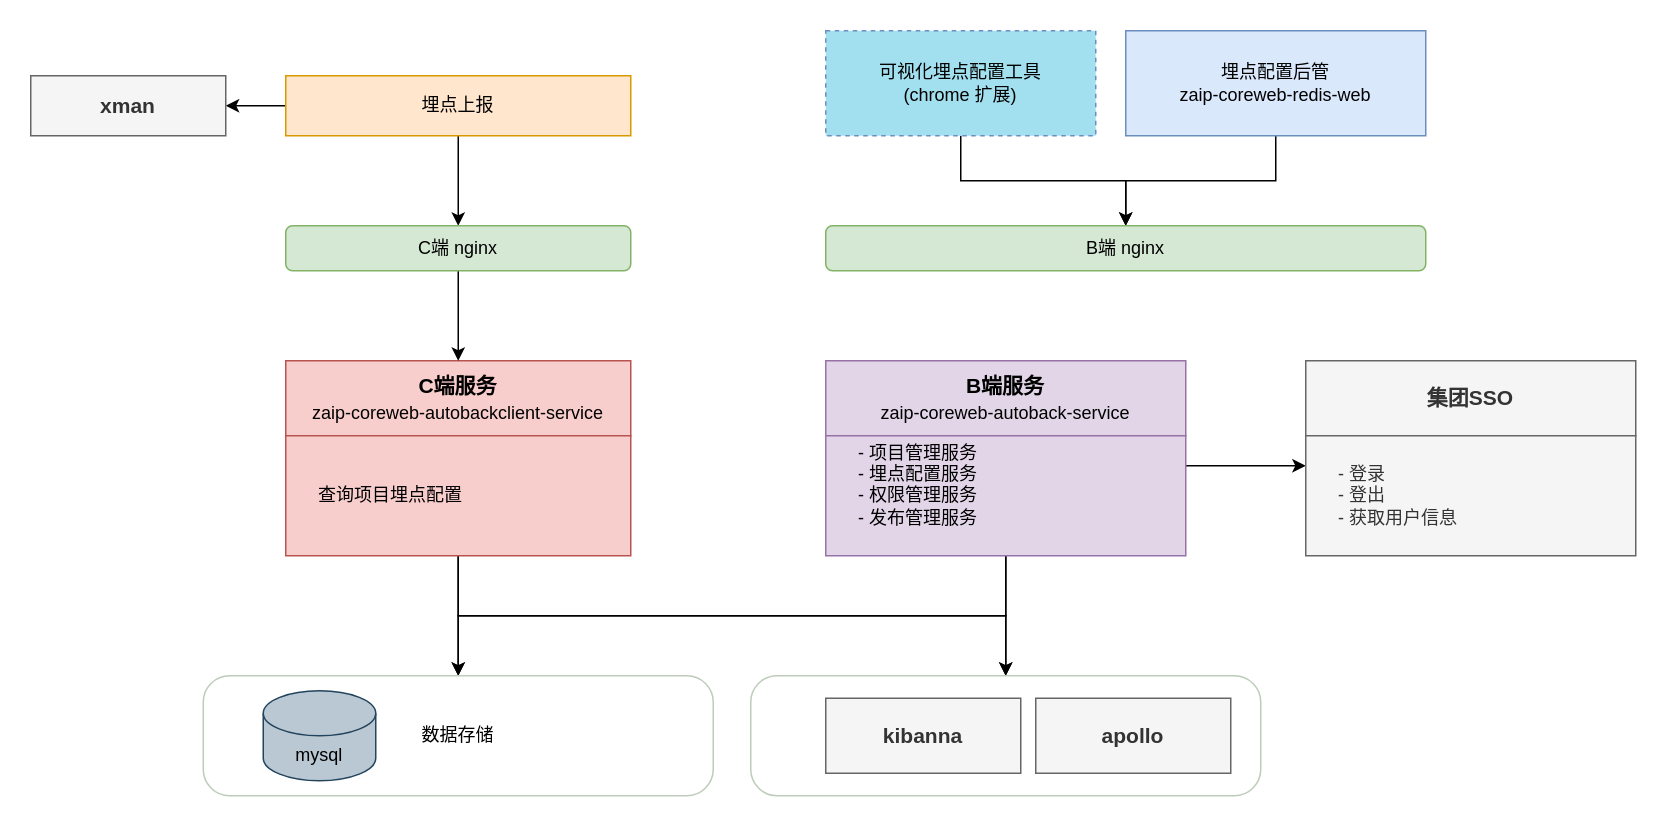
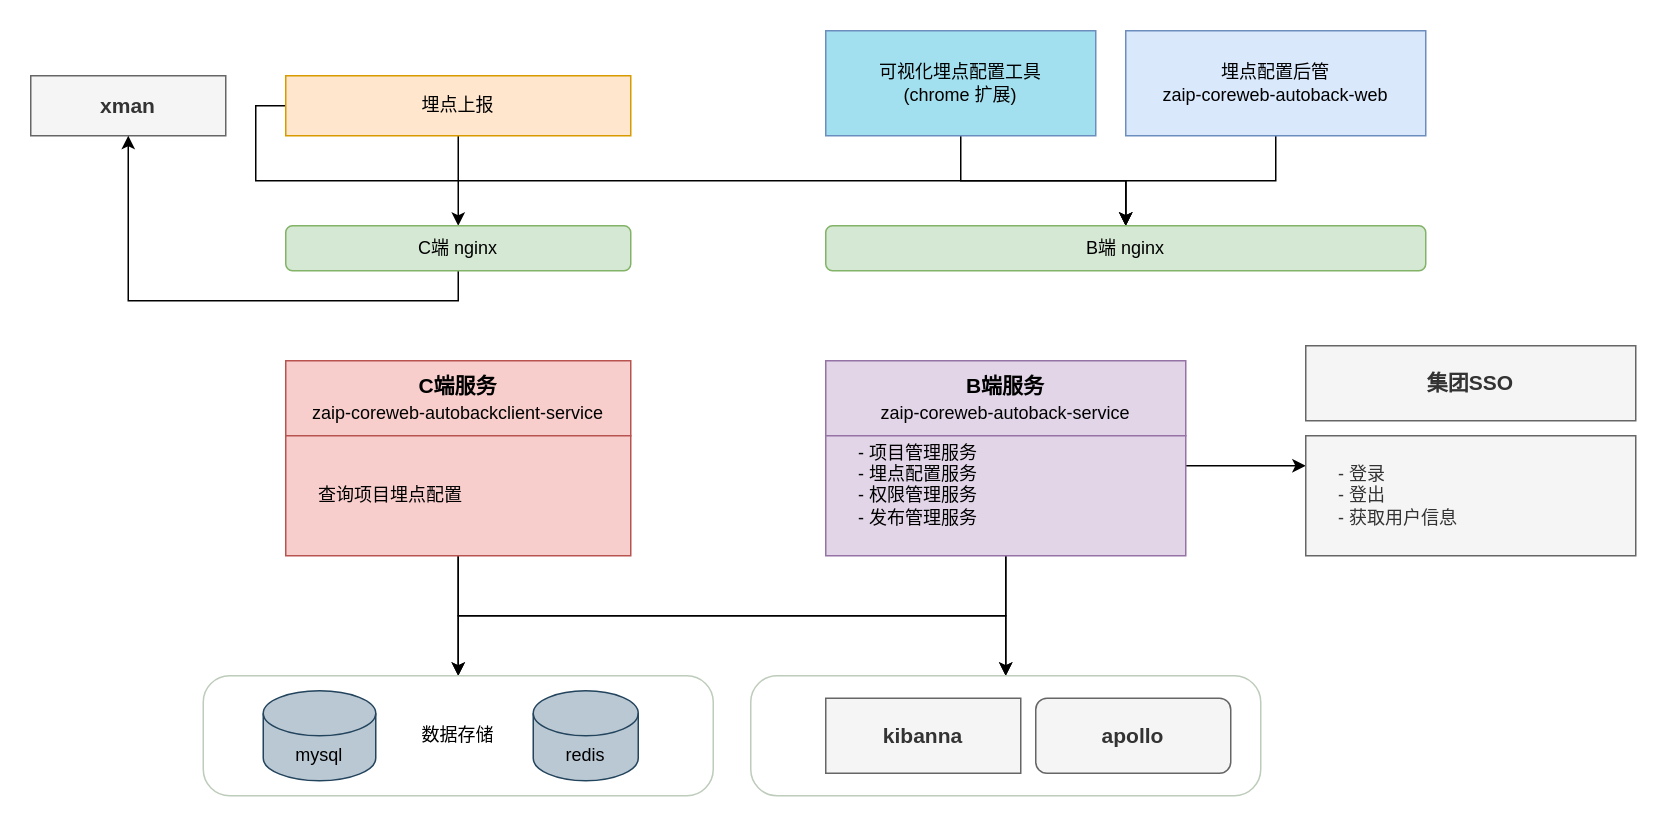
- <mxCell id="3" value="可视化埋点配置工具&lt;br&gt;(chrome 扩展)" style="rounded=0;whiteSpace=wrap;html=1;fillColor=light-dark(#a3e0ef, #1d293b);strokeColor=#6c8ebf;dashed=1;" parent="1" vertex="1"><mxGeometry x="550" y="20" width="180" height="70" as="geometry" /></mxCell>
+ <mxCell id="3" value="可视化埋点配置工具&lt;br&gt;(chrome 扩展)" style="rounded=0;whiteSpace=wrap;html=1;fillColor=light-dark(#a3e0ef, #1d293b);strokeColor=#6c8ebf;" parent="1" vertex="1"><mxGeometry x="550" y="20" width="180" height="70" as="geometry" /></mxCell>
- <mxCell id="8" value="埋点配置后管&lt;br&gt;zaip-coreweb-redis-web" style="rounded=0;whiteSpace=wrap;html=1;fillColor=#dae8fc;strokeColor=#6c8ebf;" parent="1" vertex="1"><mxGeometry x="750" y="20" width="200" height="70" as="geometry" /></mxCell>
+ <mxCell id="8" value="埋点配置后管&lt;br&gt;zaip-coreweb-autoback-web" style="rounded=0;whiteSpace=wrap;html=1;fillColor=#dae8fc;strokeColor=#6c8ebf;" parent="1" vertex="1"><mxGeometry x="750" y="20" width="200" height="70" as="geometry" /></mxCell>
- <mxCell id="4" style="edgeStyle=orthogonalEdgeStyle;rounded=0;orthogonalLoop=1;jettySize=auto;html=1;exitX=0;exitY=0.5;exitDx=0;exitDy=0;entryX=1;entryY=0.5;entryDx=0;entryDy=0;" parent="1" source="6" target="24" edge="1"><mxGeometry relative="1" as="geometry" /></mxCell>
+ <mxCell id="4" style="edgeStyle=orthogonalEdgeStyle;rounded=0;orthogonalLoop=1;jettySize=auto;html=1;exitX=0;exitY=0.5;exitDx=0;exitDy=0;" parent="1" source="6" target="20" edge="1"><mxGeometry relative="1" as="geometry" /></mxCell>
- <mxCell id="28" style="edgeStyle=orthogonalEdgeStyle;rounded=0;orthogonalLoop=1;jettySize=auto;html=1;exitX=0.5;exitY=1;exitDx=0;exitDy=0;entryX=0.5;entryY=0;entryDx=0;entryDy=0;" edge="1" parent="1" source="29" target="9"><mxGeometry relative="1" as="geometry" /></mxCell>
+ <mxCell id="28" style="edgeStyle=orthogonalEdgeStyle;rounded=0;orthogonalLoop=1;jettySize=auto;html=1;exitX=0.5;exitY=1;exitDx=0;exitDy=0;" edge="1" parent="1" source="29" target="24"><mxGeometry relative="1" as="geometry" /></mxCell>
- <mxCell id="18" value="集团SSO" style="rounded=0;whiteSpace=wrap;html=1;fontStyle=1;fontSize=14;fillColor=#f5f5f5;fontColor=#333333;strokeColor=#666666;" parent="1" vertex="1"><mxGeometry x="870" y="240" width="220" height="50" as="geometry" /></mxCell>
+ <mxCell id="18" value="集团SSO" style="rounded=0;whiteSpace=wrap;html=1;fontStyle=1;fontSize=14;fillColor=#f5f5f5;fontColor=#333333;strokeColor=#666666;" parent="1" vertex="1"><mxGeometry x="870" y="230" width="220" height="50" as="geometry" /></mxCell>
+ <mxCell id="21" value="redis" style="shape=cylinder3;whiteSpace=wrap;html=1;boundedLbl=1;backgroundOutline=1;size=15;fillColor=#bac8d3;strokeColor=#23445d;" parent="1" vertex="1"><mxGeometry x="355" y="460" width="70" height="60" as="geometry" /></mxCell>
- <mxCell id="26" value="apollo" style="rounded=0;whiteSpace=wrap;html=1;fontStyle=1;fontSize=14;fillColor=#f5f5f5;fontColor=#333333;strokeColor=#666666;" parent="1" vertex="1"><mxGeometry x="690" y="465" width="130" height="50" as="geometry" /></mxCell>
+ <mxCell id="26" value="apollo" style="whiteSpace=wrap;html=1;fontStyle=1;fontSize=14;fillColor=#f5f5f5;fontColor=#333333;strokeColor=#666666;rounded=1;" parent="1" vertex="1"><mxGeometry x="690" y="465" width="130" height="50" as="geometry" /></mxCell>
